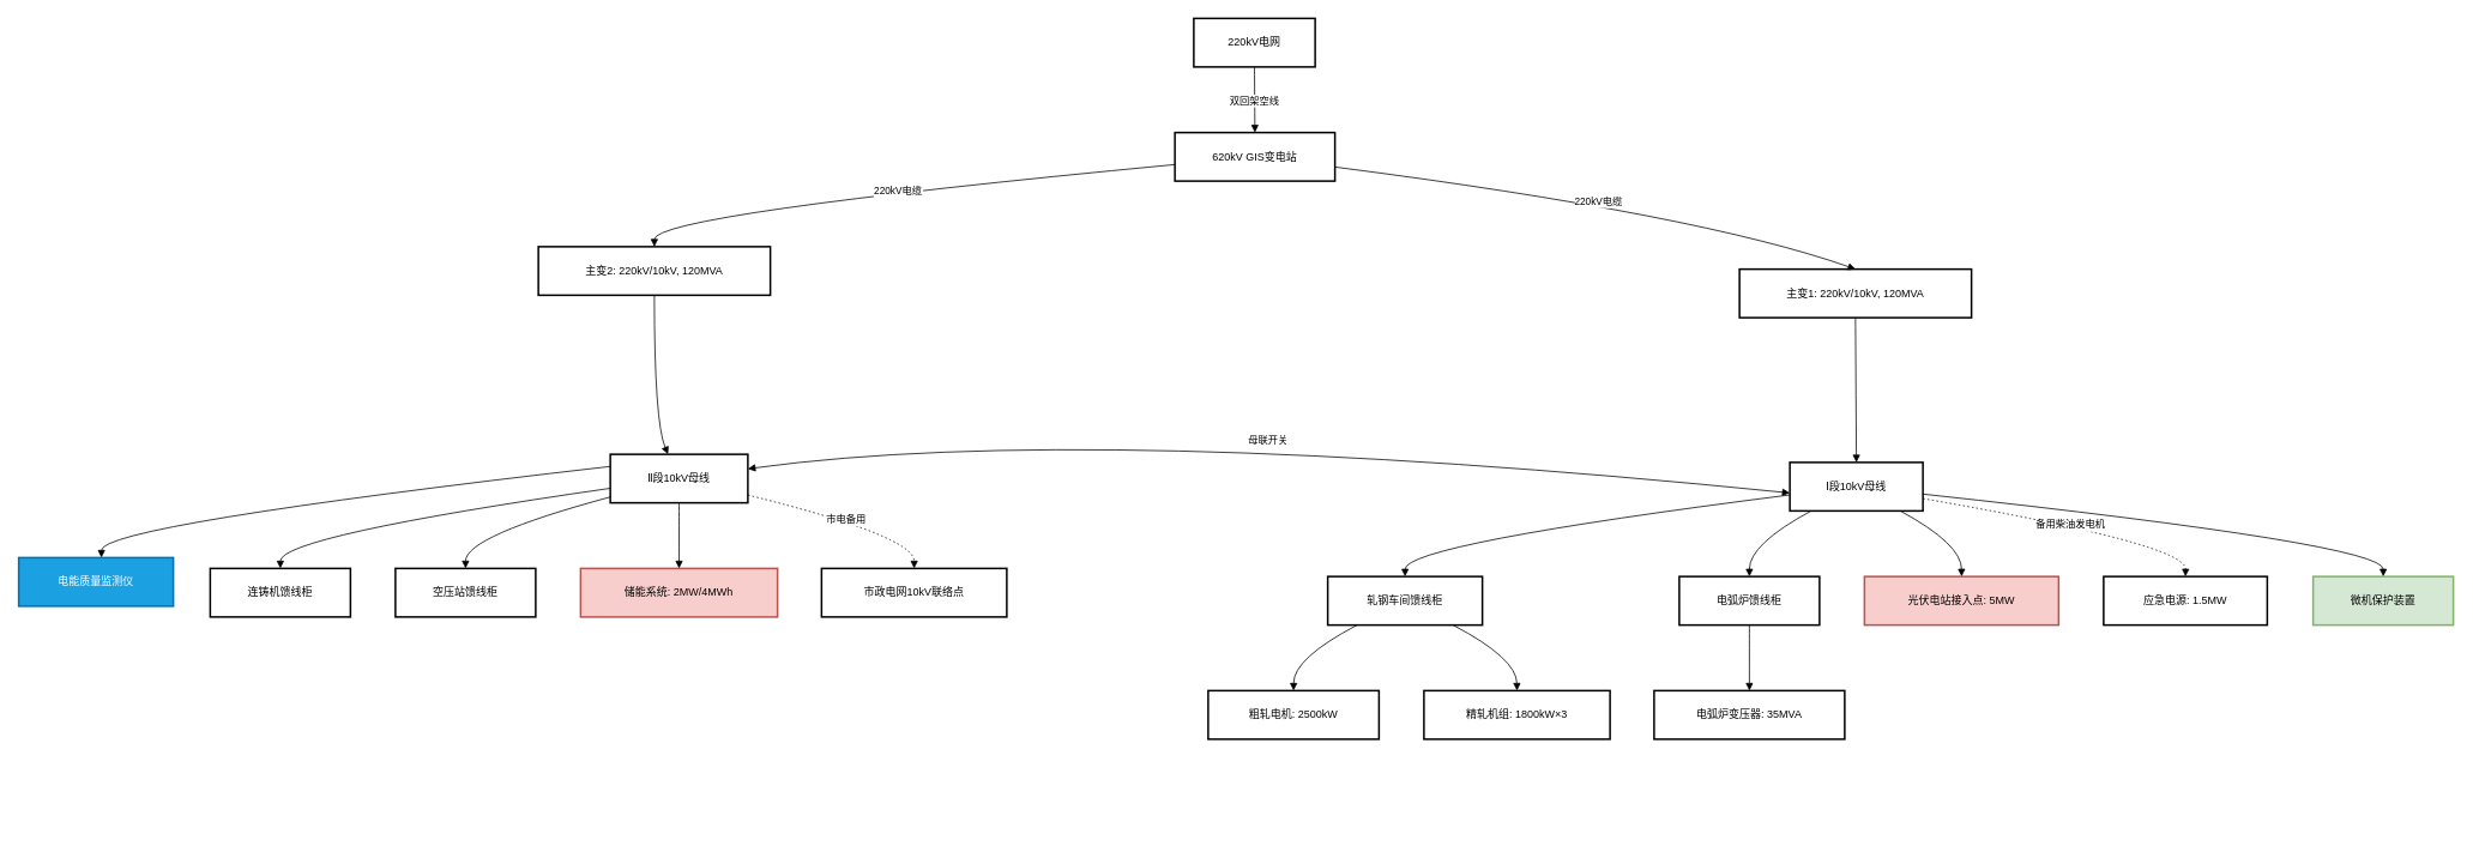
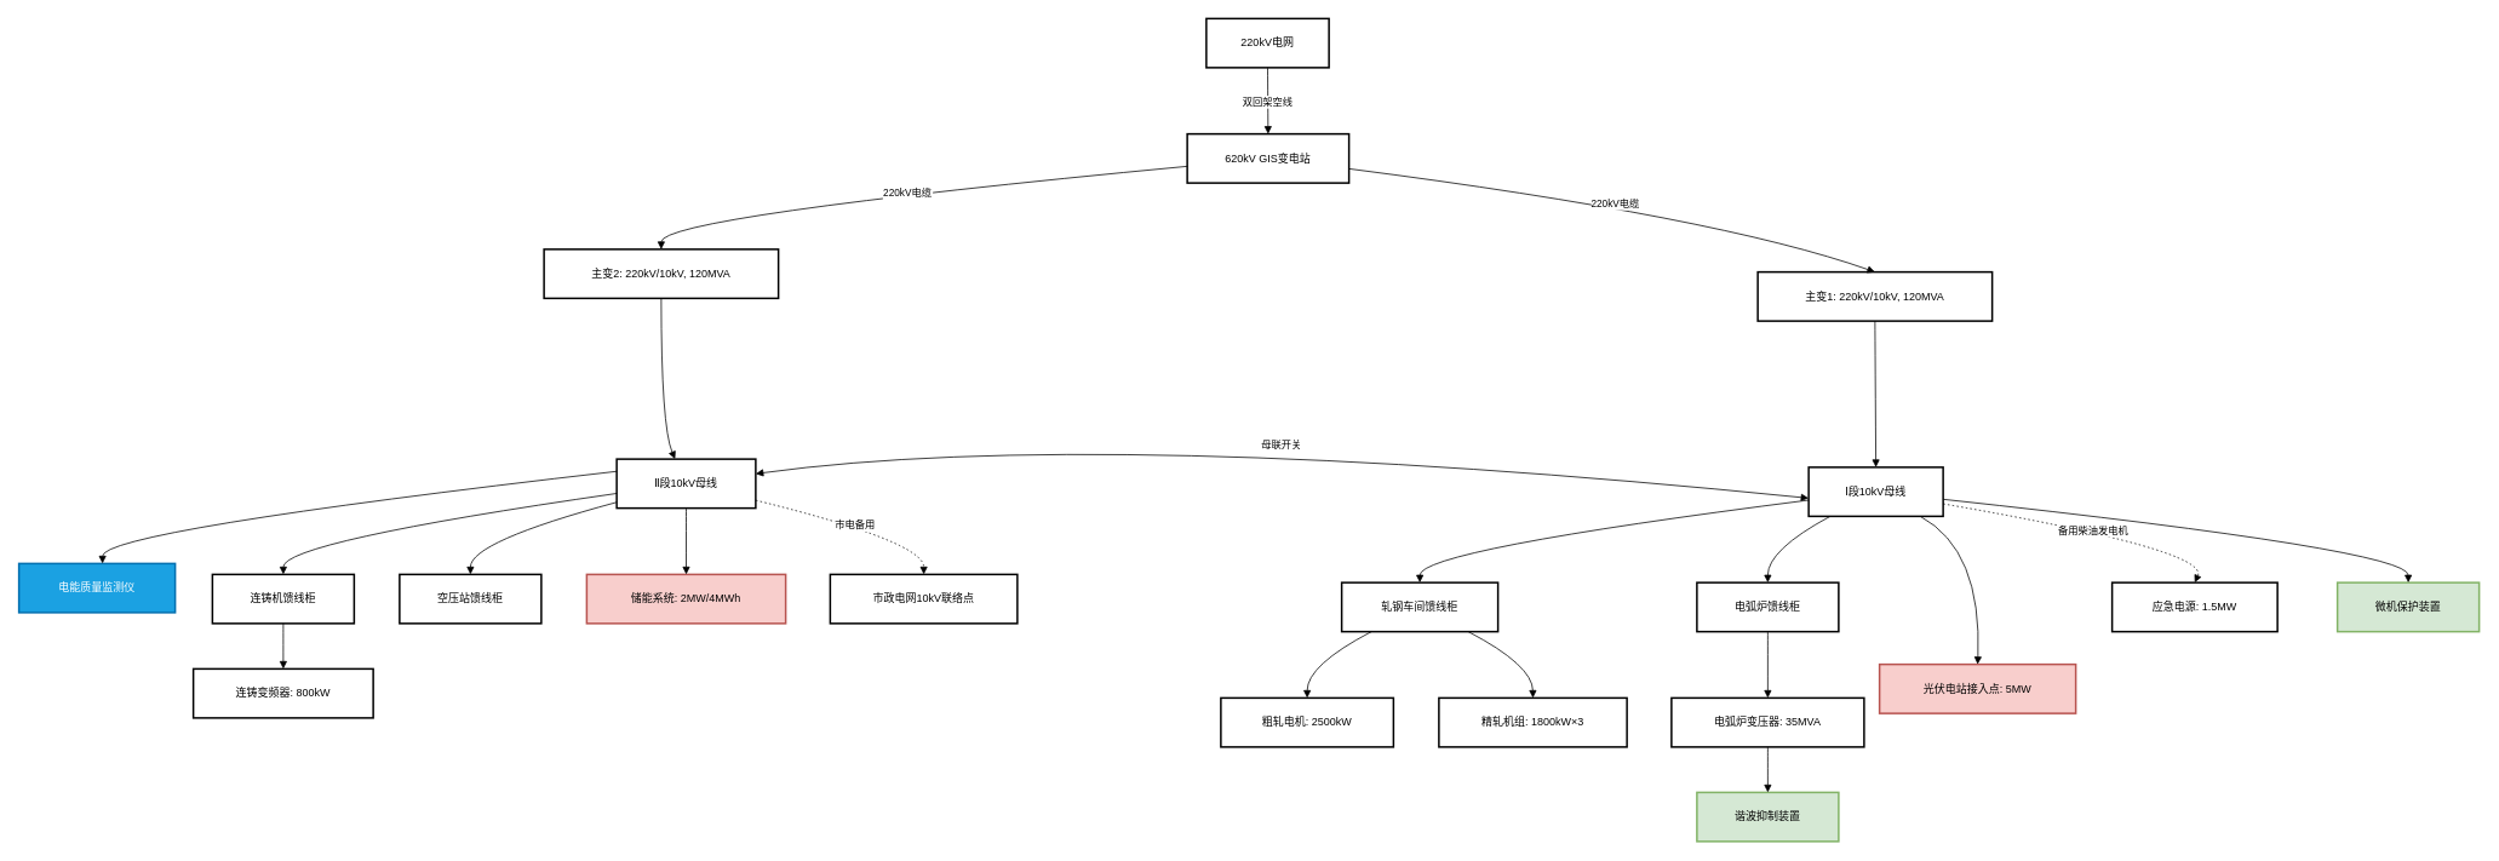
- <mxCell id="12" value="光伏电站接入点: 5MW" style="whiteSpace=wrap;strokeWidth=2;fillColor=#f8cecc;strokeColor=#b85450;" vertex="1" parent="1"><mxGeometry x="2073" y="641" width="216" height="54" as="geometry" /></mxCell>
+ <mxCell id="12" value="光伏电站接入点: 5MW" style="whiteSpace=wrap;strokeWidth=2;fillColor=#f8cecc;strokeColor=#b85450;" vertex="1" parent="1"><mxGeometry x="2068" y="731" width="216" height="54" as="geometry" /></mxCell>
- <mxCell id="14" value="应急电源: 1.5MW" style="whiteSpace=wrap;strokeWidth=2;" vertex="1" parent="1"><mxGeometry x="2339" y="641" width="182" height="54" as="geometry" /></mxCell>
+ <mxCell id="14" value="应急电源: 1.5MW" style="whiteSpace=wrap;strokeWidth=2;" vertex="1" parent="1"><mxGeometry x="2324" y="641" width="182" height="54" as="geometry" /></mxCell>
+ <mxCell id="40" value="" style="curved=1;startArrow=none;endArrow=block;exitX=0.5;exitY=1;entryX=0.5;entryY=0;rounded=0;" edge="1" parent="1" source="10" target="19"><mxGeometry relative="1" as="geometry"><Array as="points" /></mxGeometry></mxCell>
+ <mxCell id="19" value="连铸变频器: 800kW" style="whiteSpace=wrap;strokeWidth=2;" vertex="1" parent="1"><mxGeometry x="212" y="736" width="198" height="54" as="geometry" /></mxCell>
+ <mxCell id="42" value="" style="curved=1;startArrow=none;endArrow=block;exitX=0.5;exitY=1;entryX=0.5;entryY=0;rounded=0;" edge="1" parent="1" source="18" target="22"><mxGeometry relative="1" as="geometry"><Array as="points" /></mxGeometry></mxCell>
+ <mxCell id="22" value="谐波抑制装置" style="whiteSpace=wrap;strokeWidth=2;fillColor=#d5e8d4;strokeColor=#82b366;" vertex="1" parent="1"><mxGeometry x="1867" y="872" width="156" height="54" as="geometry" /></mxCell>
